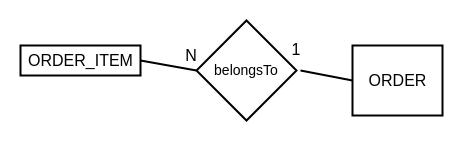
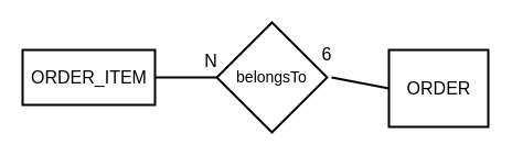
- <mxCell id="8" value="1" style="text;html=1;strokeColor=none;fillColor=none;align=center;verticalAlign=middle;whiteSpace=wrap;rounded=0;fontSize=16;" parent="1" vertex="1"><mxGeometry x="281" y="39" width="30" height="20" as="geometry" /></mxCell>
+ <mxCell id="8" value="6" style="text;html=1;strokeColor=none;fillColor=none;align=center;verticalAlign=middle;whiteSpace=wrap;rounded=0;fontSize=16;" parent="1" vertex="1"><mxGeometry x="281" y="39" width="30" height="20" as="geometry" /></mxCell>
- <mxCell id="2" value="ORDER_ITEM" style="html=1;fillColor=none;fontSize=16;strokeWidth=2;" parent="1" vertex="1"><mxGeometry x="20" y="45" width="120" height="30" as="geometry" /></mxCell>
+ <mxCell id="2" value="ORDER_ITEM" style="html=1;fillColor=none;fontSize=16;strokeWidth=2;" parent="1" vertex="1"><mxGeometry x="20" y="45" width="120" height="50" as="geometry" /></mxCell>
